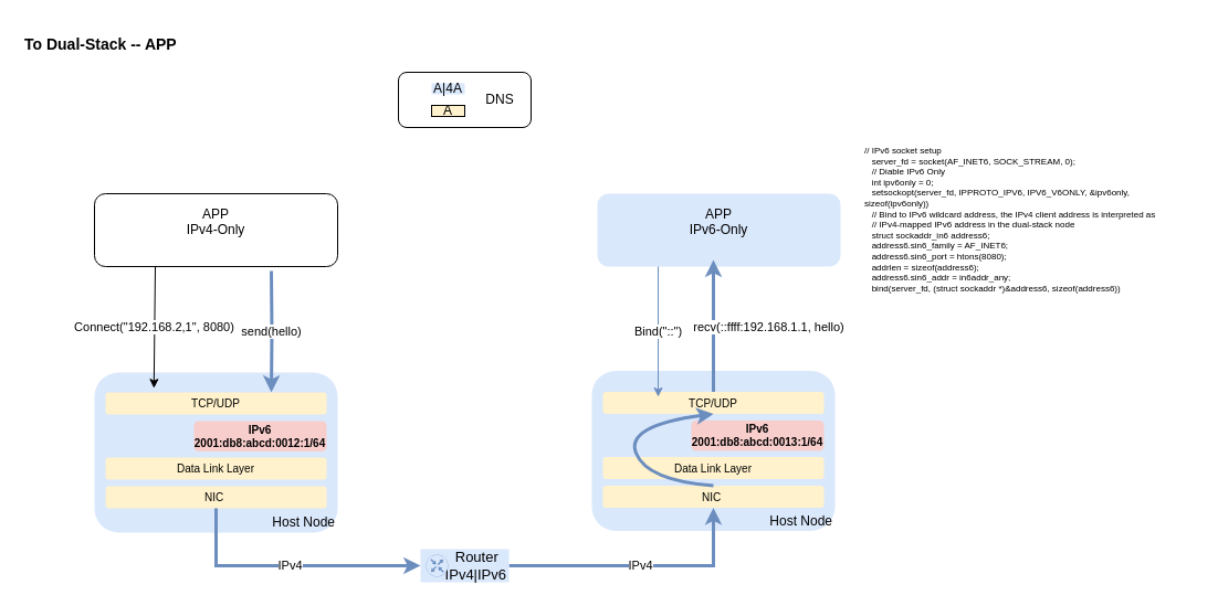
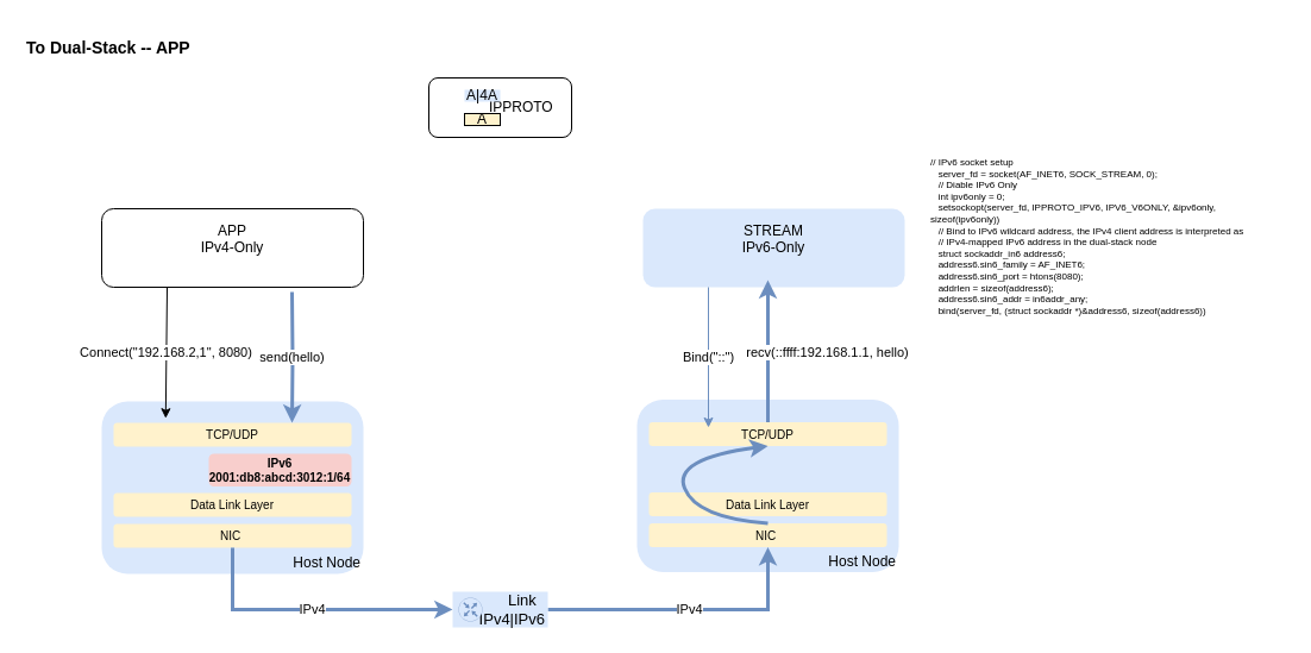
- <mxCell id="29" value="DNS&amp;nbsp; &amp;nbsp;&amp;nbsp;" style="rounded=1;whiteSpace=wrap;html=1;align=right;verticalAlign=middle;container=0;" vertex="1" parent="28"><mxGeometry width="120" height="50" as="geometry" /></mxCell>
+ <mxCell id="29" value="IPPROTO&amp;nbsp; &amp;nbsp;&amp;nbsp;" style="rounded=1;whiteSpace=wrap;html=1;align=right;verticalAlign=middle;container=0;" vertex="1" parent="28"><mxGeometry width="120" height="50" as="geometry" /></mxCell>
- <mxCell id="17" value="APP&lt;div&gt;&lt;div style=&quot;&quot;&gt;&lt;span style=&quot;background-color: initial;&quot;&gt;IPv6-Only&lt;/span&gt;&lt;/div&gt;&lt;div data-sider-select-id=&quot;33506169-b03d-43fa-859e-f544d424c816&quot;&gt;&lt;br&gt;&lt;/div&gt;&lt;/div&gt;" style="rounded=1;whiteSpace=wrap;html=1;fillColor=#dae8fc;strokeColor=none;align=center;verticalAlign=middle;" vertex="1" parent="1"><mxGeometry x="540" y="175" width="220" height="66" as="geometry" /></mxCell>
+ <mxCell id="17" value="STREAM&lt;div&gt;&lt;div style=&quot;&quot;&gt;&lt;span style=&quot;background-color: initial;&quot;&gt;IPv6-Only&lt;/span&gt;&lt;/div&gt;&lt;div data-sider-select-id=&quot;33506169-b03d-43fa-859e-f544d424c816&quot;&gt;&lt;br&gt;&lt;/div&gt;&lt;/div&gt;" style="rounded=1;whiteSpace=wrap;html=1;fillColor=#dae8fc;strokeColor=none;align=center;verticalAlign=middle;" vertex="1" parent="1"><mxGeometry x="540" y="175" width="220" height="66" as="geometry" /></mxCell>
- <mxCell id="12" value="IPv6&lt;div&gt;&lt;div&gt;2001:db8:abcd:0013:1/64&lt;/div&gt;&lt;/div&gt;" style="rounded=1;whiteSpace=wrap;html=1;fontSize=10;strokeWidth=1;strokeColor=none;fillColor=#f8cecc;fontStyle=1" vertex="1" parent="10"><mxGeometry x="80" y="26" width="120" height="27.5" as="geometry" /></mxCell>
- <mxCell id="6" value="IPv6&lt;div&gt;&lt;div&gt;2001:db8:abcd:0012:1/64&lt;/div&gt;&lt;/div&gt;" style="rounded=1;whiteSpace=wrap;html=1;fontSize=10;strokeWidth=1;strokeColor=none;fillColor=#f8cecc;fontStyle=1" vertex="1" parent="4"><mxGeometry x="80" y="26" width="120" height="27.5" as="geometry" /></mxCell>
+ <mxCell id="6" value="IPv6&lt;div&gt;&lt;div&gt;2001:db8:abcd:3012:1/64&lt;/div&gt;&lt;/div&gt;" style="rounded=1;whiteSpace=wrap;html=1;fontSize=10;strokeWidth=1;strokeColor=none;fillColor=#f8cecc;fontStyle=1" vertex="1" parent="4"><mxGeometry x="80" y="26" width="120" height="27.5" as="geometry" /></mxCell>
- <mxCell id="26" value="Router&amp;nbsp;&amp;nbsp;&lt;div style=&quot;font-size: 13px;&quot;&gt;IPv4|IPv6&lt;/div&gt;" style="rounded=0;whiteSpace=wrap;html=1;fontSize=13;verticalAlign=middle;align=right;fillColor=#dae8fc;strokeColor=none;" vertex="1" parent="25"><mxGeometry width="80" height="30" as="geometry" /></mxCell>
+ <mxCell id="26" value="Link&amp;nbsp;&amp;nbsp;&lt;div style=&quot;font-size: 13px;&quot;&gt;IPv4|IPv6&lt;/div&gt;" style="rounded=0;whiteSpace=wrap;html=1;fontSize=13;verticalAlign=middle;align=right;fillColor=#dae8fc;strokeColor=none;" vertex="1" parent="25"><mxGeometry width="80" height="30" as="geometry" /></mxCell>
